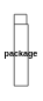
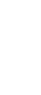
- <mxCell id="2" value="package" style="shape=folder;fontStyle=1;spacingTop=10;tabWidth=40;tabHeight=14;tabPosition=left;html=1;whiteSpace=wrap;" vertex="1" parent="1"><mxGeometry x="20" y="20" width="20" height="102" as="geometry" /></mxCell>
